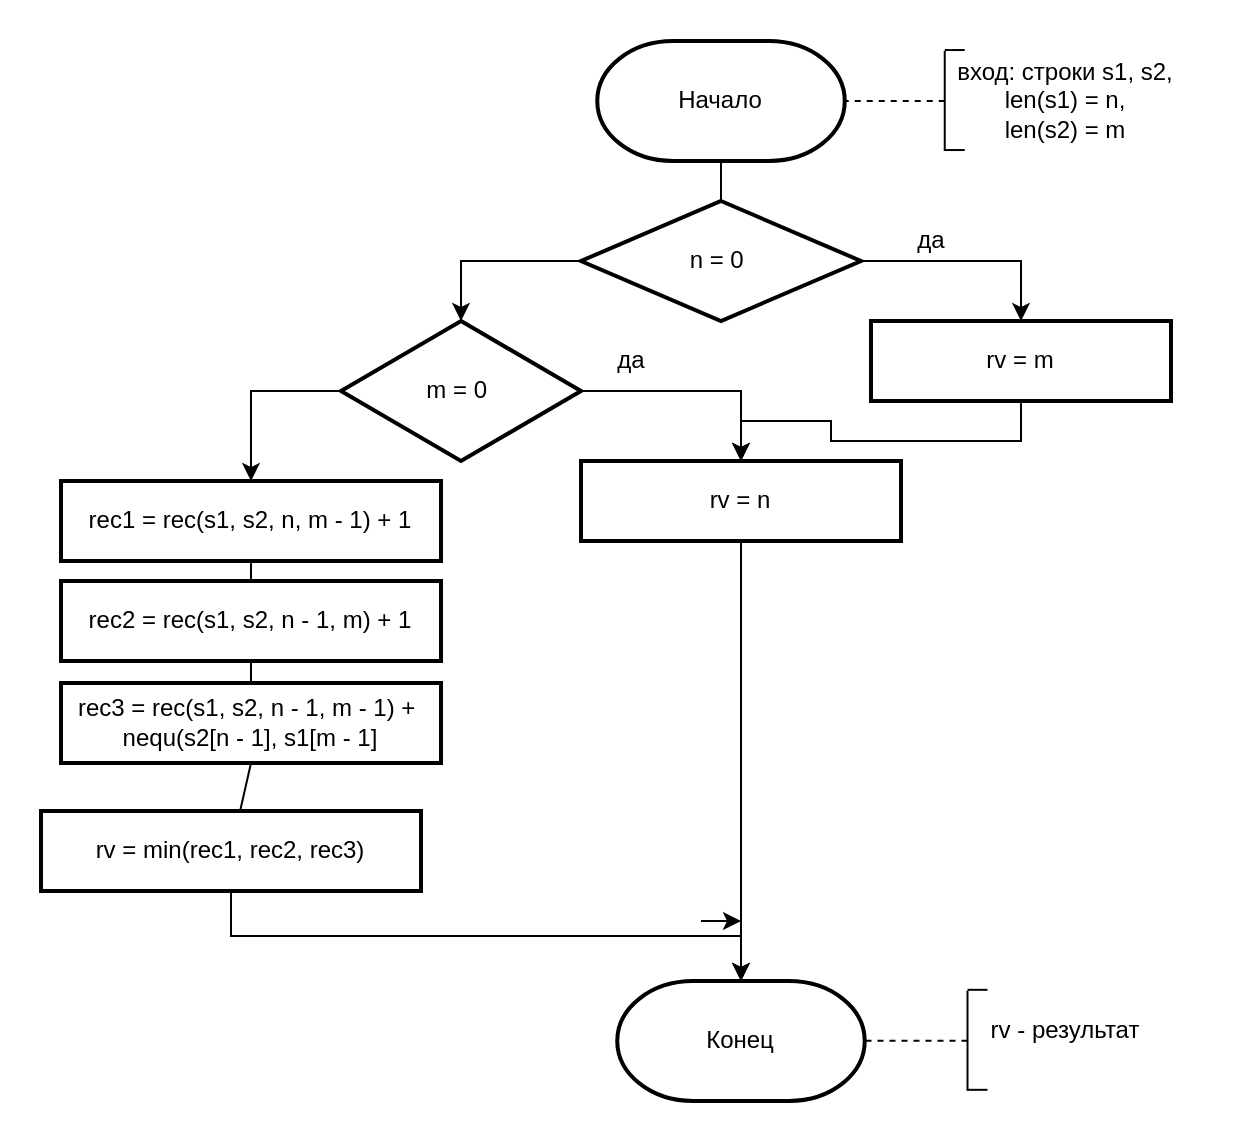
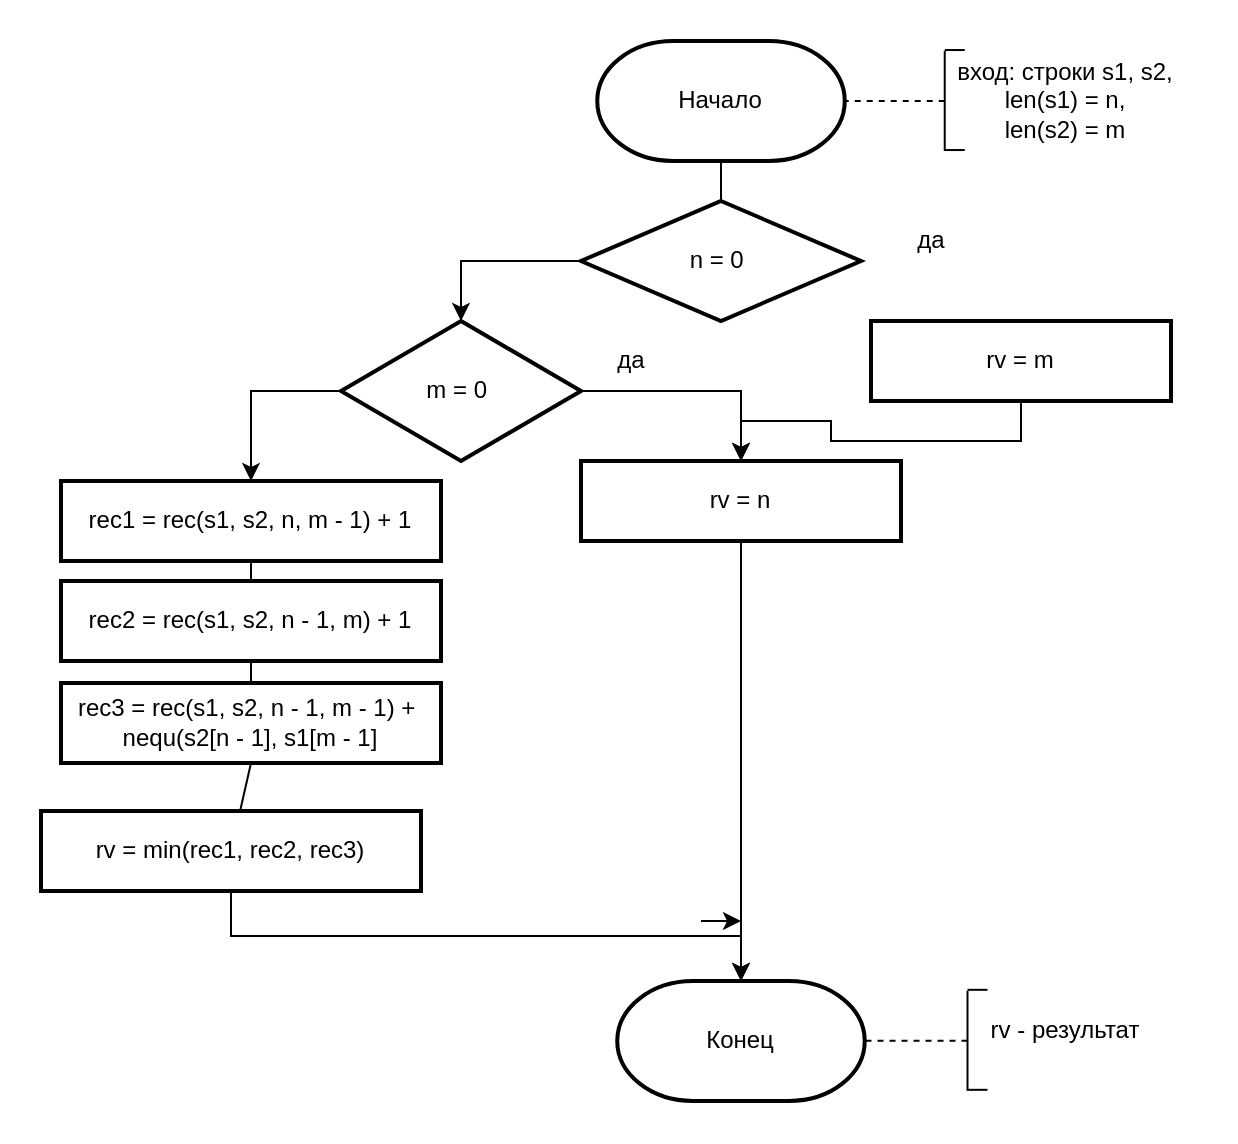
- <mxCell id="9" style="edgeStyle=orthogonalEdgeStyle;rounded=0;orthogonalLoop=1;jettySize=auto;html=1;exitX=1;exitY=0.5;exitDx=0;exitDy=0;entryX=0.5;entryY=0;entryDx=0;entryDy=0;" edge="1" parent="1" source="10" target="17"><mxGeometry relative="1" as="geometry" /></mxCell>
